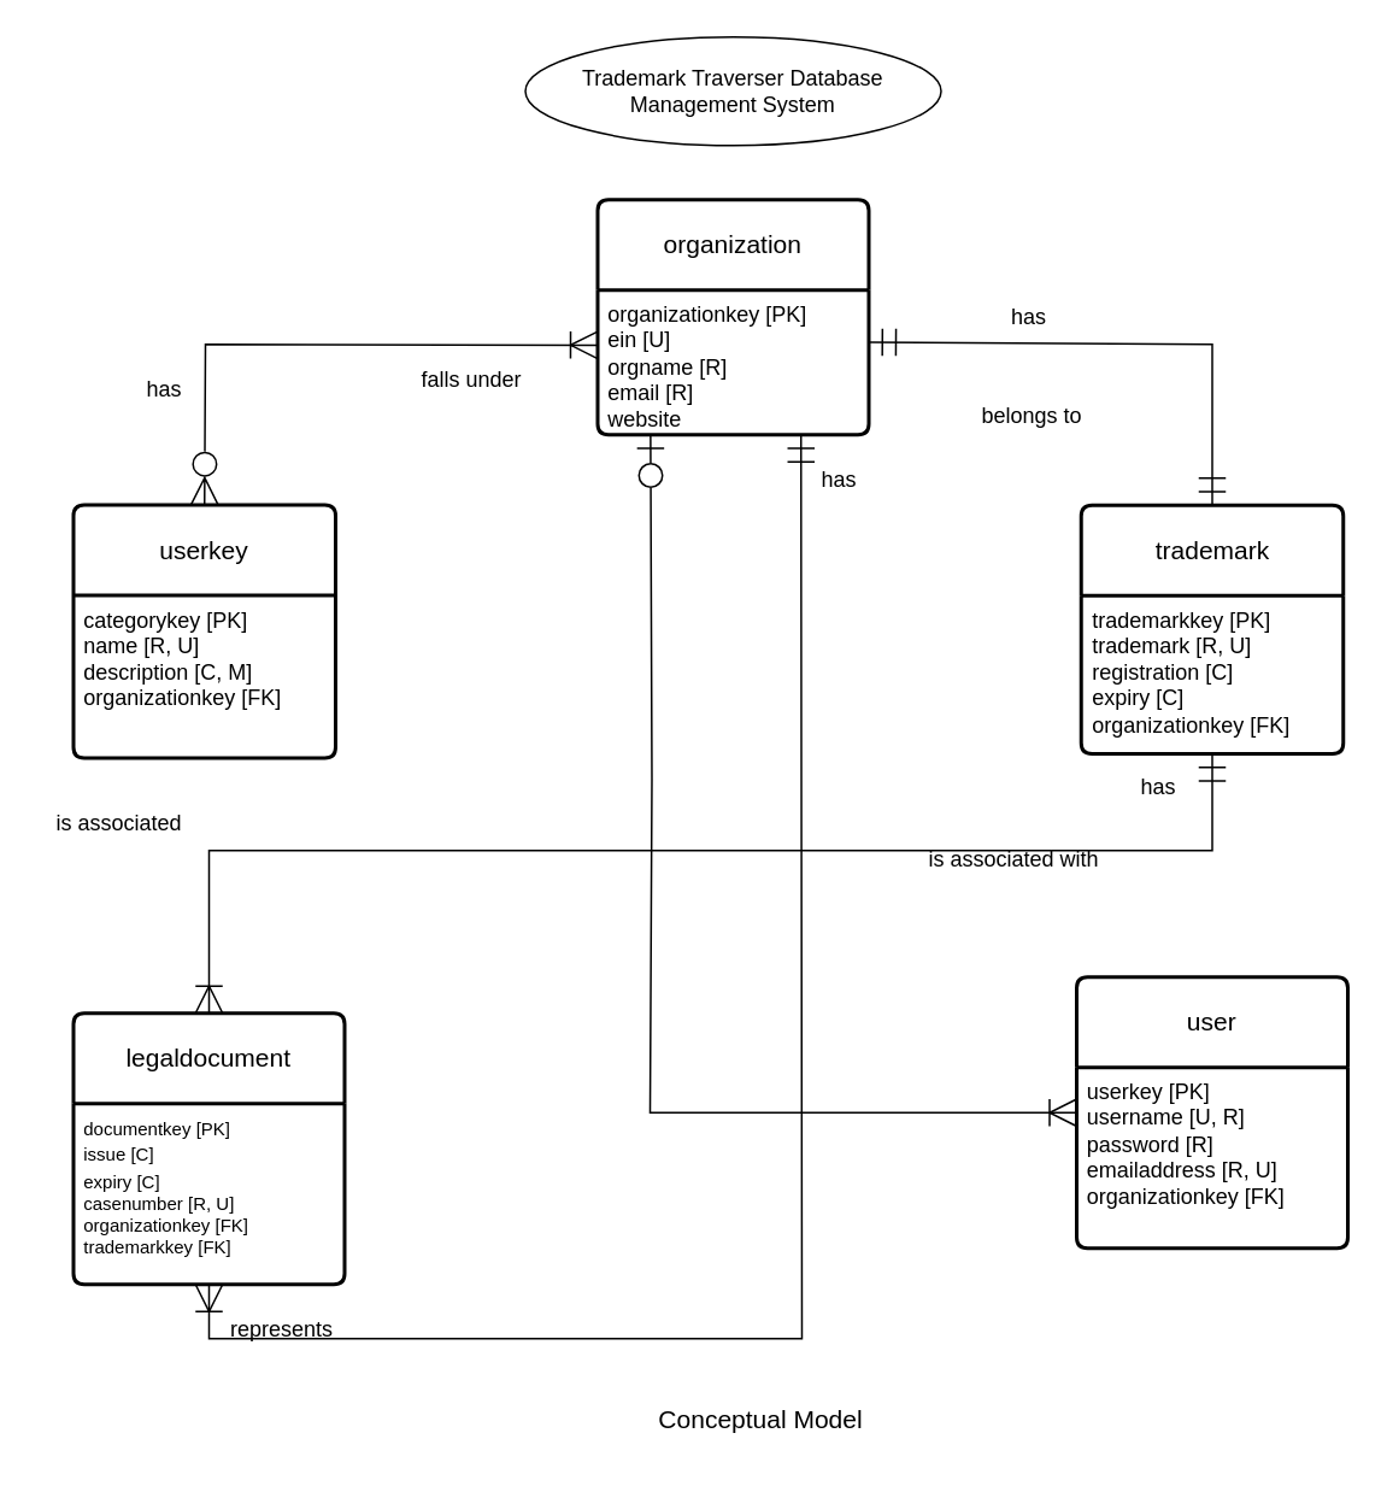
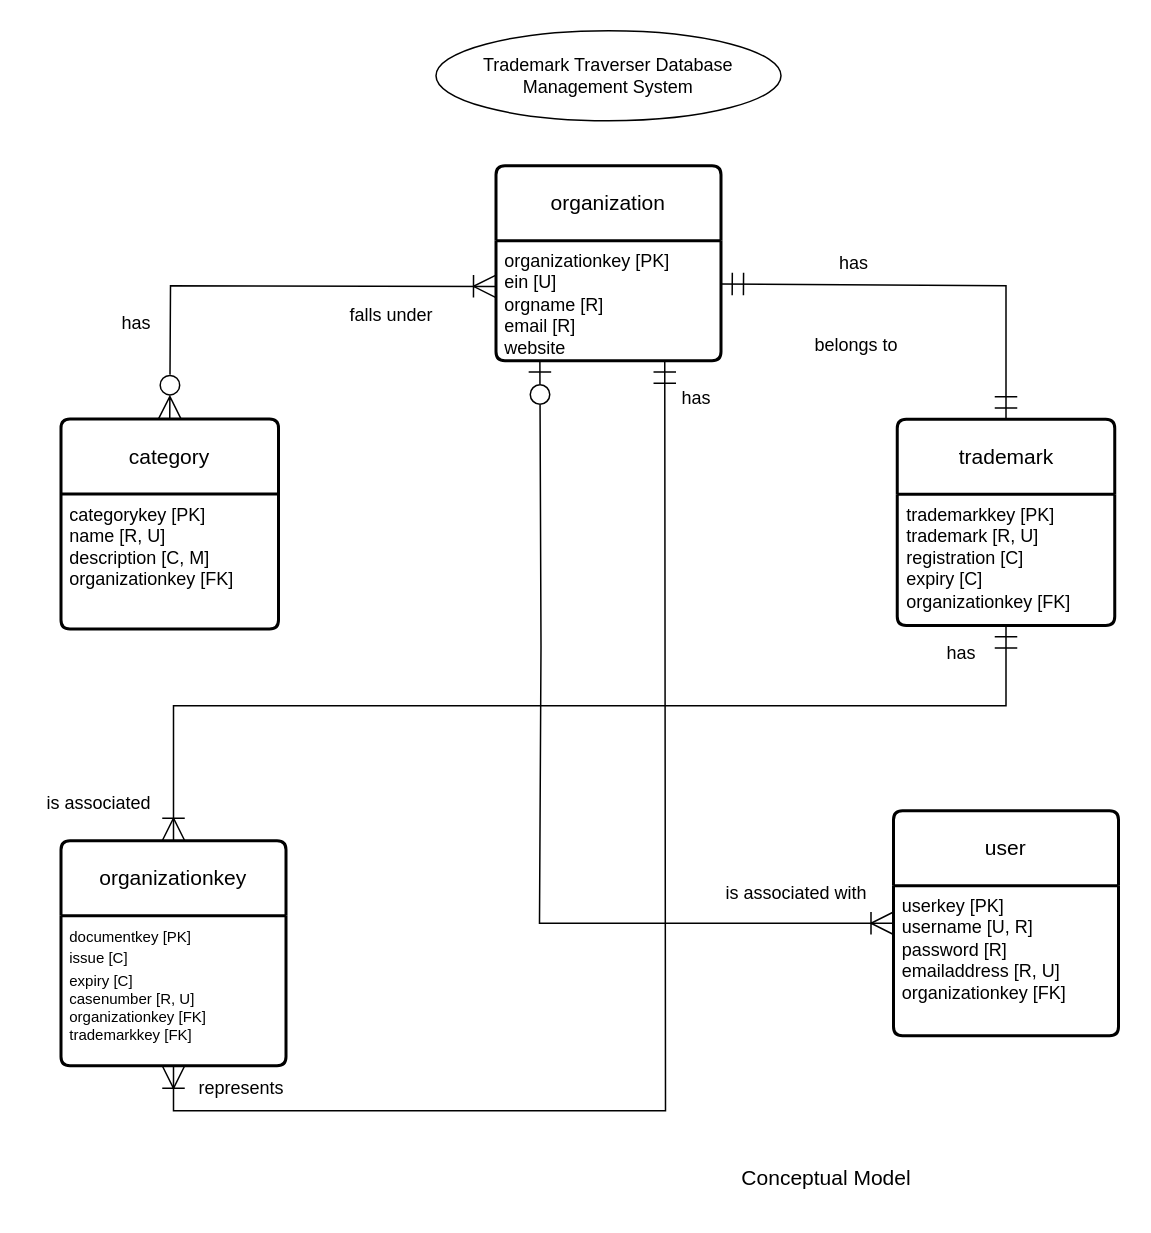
- <mxCell id="8" value="userkey" style="swimlane;childLayout=stackLayout;horizontal=1;startSize=50;horizontalStack=0;rounded=1;fontSize=14;fontStyle=0;strokeWidth=2;resizeParent=0;resizeLast=1;shadow=0;dashed=0;align=center;arcSize=4;whiteSpace=wrap;html=1;" parent="1" vertex="1"><mxGeometry x="40" y="278.75" width="145" height="140" as="geometry" /></mxCell>
+ <mxCell id="8" value="category" style="swimlane;childLayout=stackLayout;horizontal=1;startSize=50;horizontalStack=0;rounded=1;fontSize=14;fontStyle=0;strokeWidth=2;resizeParent=0;resizeLast=1;shadow=0;dashed=0;align=center;arcSize=4;whiteSpace=wrap;html=1;" parent="1" vertex="1"><mxGeometry x="40" y="278.75" width="145" height="140" as="geometry" /></mxCell>
- <mxCell id="21" value="is associated" style="text;html=1;align=center;verticalAlign=middle;resizable=0;points=[];autosize=1;strokeColor=none;fillColor=none;" parent="1" vertex="1"><mxGeometry x="20" y="440" width="90" height="30" as="geometry" /></mxCell>
+ <mxCell id="21" value="is associated" style="text;html=1;align=center;verticalAlign=middle;resizable=0;points=[];autosize=1;strokeColor=none;fillColor=none;" parent="1" vertex="1"><mxGeometry x="20" y="520" width="90" height="30" as="geometry" /></mxCell>
- <mxCell id="26" value="is associated with" style="text;html=1;align=center;verticalAlign=middle;resizable=0;points=[];autosize=1;strokeColor=none;fillColor=none;" parent="1" vertex="1"><mxGeometry x="500" y="460" width="120" height="30" as="geometry" /></mxCell>
+ <mxCell id="26" value="is associated with" style="text;html=1;align=center;verticalAlign=middle;resizable=0;points=[];autosize=1;strokeColor=none;fillColor=none;" parent="1" vertex="1"><mxGeometry x="470" y="580" width="120" height="30" as="geometry" /></mxCell>
- <mxCell id="6" value="legaldocument" style="swimlane;childLayout=stackLayout;horizontal=1;startSize=50;horizontalStack=0;rounded=1;fontSize=14;fontStyle=0;strokeWidth=2;resizeParent=0;resizeLast=1;shadow=0;dashed=0;align=center;arcSize=4;whiteSpace=wrap;html=1;" parent="1" vertex="1"><mxGeometry x="40" y="560" width="150" height="150" as="geometry" /></mxCell>
+ <mxCell id="6" value="organizationkey" style="swimlane;childLayout=stackLayout;horizontal=1;startSize=50;horizontalStack=0;rounded=1;fontSize=14;fontStyle=0;strokeWidth=2;resizeParent=0;resizeLast=1;shadow=0;dashed=0;align=center;arcSize=4;whiteSpace=wrap;html=1;" parent="1" vertex="1"><mxGeometry x="40" y="560" width="150" height="150" as="geometry" /></mxCell>
- <mxCell id="23" value="represents" style="text;html=1;align=center;verticalAlign=middle;resizable=0;points=[];autosize=1;strokeColor=none;fillColor=none;" parent="1" vertex="1"><mxGeometry x="115" y="720" width="80" height="30" as="geometry" /></mxCell>
+ <mxCell id="23" value="represents" style="text;html=1;align=center;verticalAlign=middle;resizable=0;points=[];autosize=1;strokeColor=none;fillColor=none;" parent="1" vertex="1"><mxGeometry x="120" y="710" width="80" height="30" as="geometry" /></mxCell>
- <mxCell id="13" value="&lt;font style=&quot;font-size: 14px;&quot;&gt;Conceptual Model&lt;/font&gt;" style="text;html=1;align=center;verticalAlign=middle;resizable=0;points=[];autosize=1;strokeColor=none;fillColor=none;" parent="1" vertex="1"><mxGeometry x="350" y="770" width="140" height="30" as="geometry" /></mxCell>
+ <mxCell id="13" value="&lt;font style=&quot;font-size: 14px;&quot;&gt;Conceptual Model&lt;/font&gt;" style="text;html=1;align=center;verticalAlign=middle;resizable=0;points=[];autosize=1;strokeColor=none;fillColor=none;" parent="1" vertex="1"><mxGeometry x="480" y="770" width="140" height="30" as="geometry" /></mxCell>
